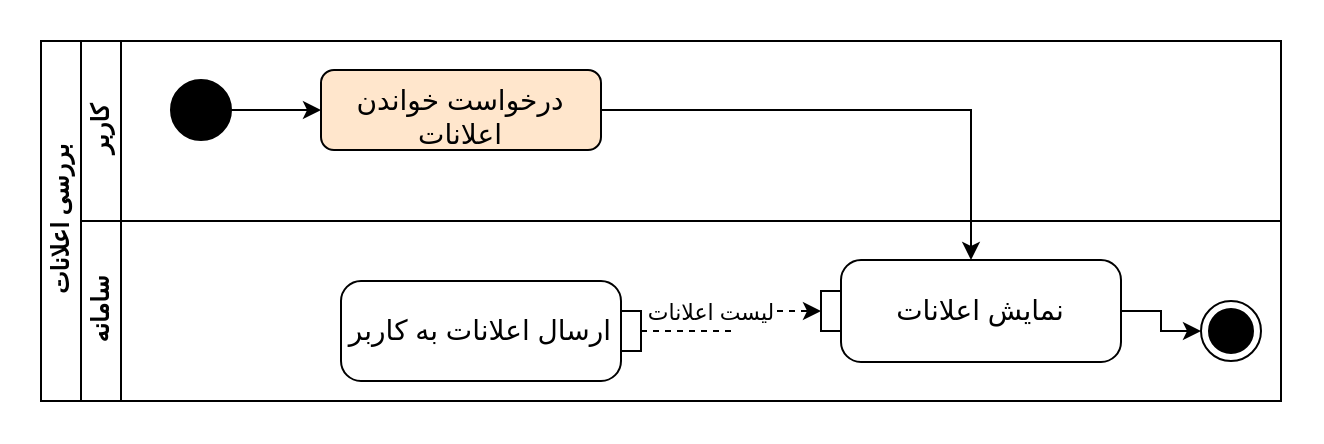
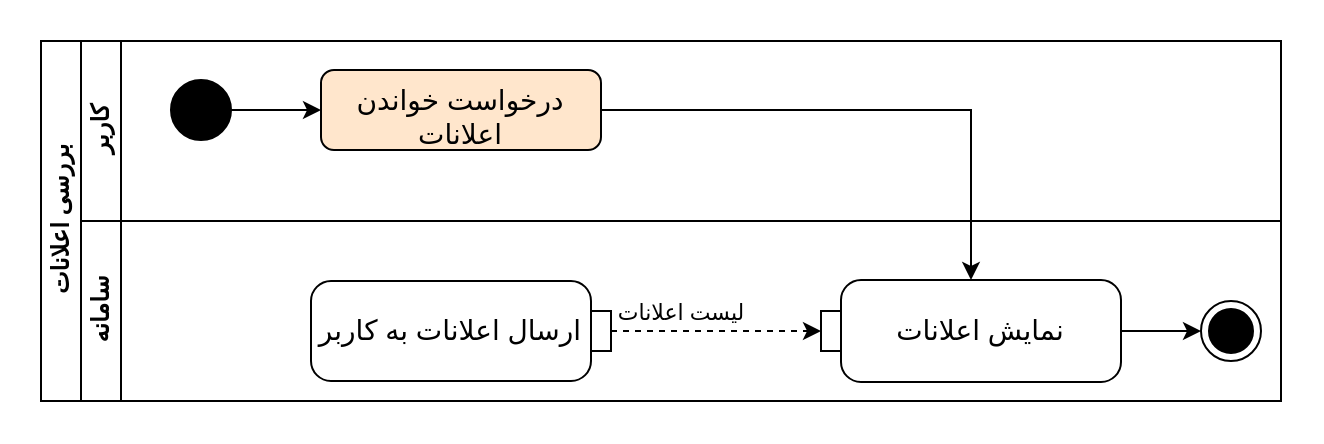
- <mxCell id="10" value="&lt;font style=&quot;font-size: 14px;&quot;&gt;نمایش اعلانات&lt;/font&gt;" style="shape=mxgraph.uml25.action;html=1;align=center;verticalAlign=middle;absoluteArcSize=1;arcSize=10;dashed=0;spacingLeft=10;flipH=1;whiteSpace=wrap;" vertex="1" parent="7"><mxGeometry x="370" y="19.5" width="150" height="51" as="geometry" /></mxCell>
+ <mxCell id="10" value="&lt;font style=&quot;font-size: 14px;&quot;&gt;نمایش اعلانات&lt;/font&gt;" style="shape=mxgraph.uml25.action;html=1;align=center;verticalAlign=middle;absoluteArcSize=1;arcSize=10;dashed=0;spacingLeft=10;flipH=1;whiteSpace=wrap;" vertex="1" parent="7"><mxGeometry x="370" y="29.5" width="150" height="51" as="geometry" /></mxCell>
- <mxCell id="8" value="&lt;font style=&quot;font-size: 14px;&quot;&gt;ارسال اعلانات به کاربر&lt;/font&gt;" style="shape=mxgraph.uml25.action;html=1;align=center;verticalAlign=middle;absoluteArcSize=1;arcSize=10;dashed=0;spacingRight=10;whiteSpace=wrap;" vertex="1" parent="7"><mxGeometry x="130" y="30" width="150" height="50" as="geometry" /></mxCell>
+ <mxCell id="8" value="&lt;font style=&quot;font-size: 14px;&quot;&gt;ارسال اعلانات به کاربر&lt;/font&gt;" style="shape=mxgraph.uml25.action;html=1;align=center;verticalAlign=middle;absoluteArcSize=1;arcSize=10;dashed=0;spacingRight=10;whiteSpace=wrap;" vertex="1" parent="7"><mxGeometry x="115" y="30" width="150" height="50" as="geometry" /></mxCell>
